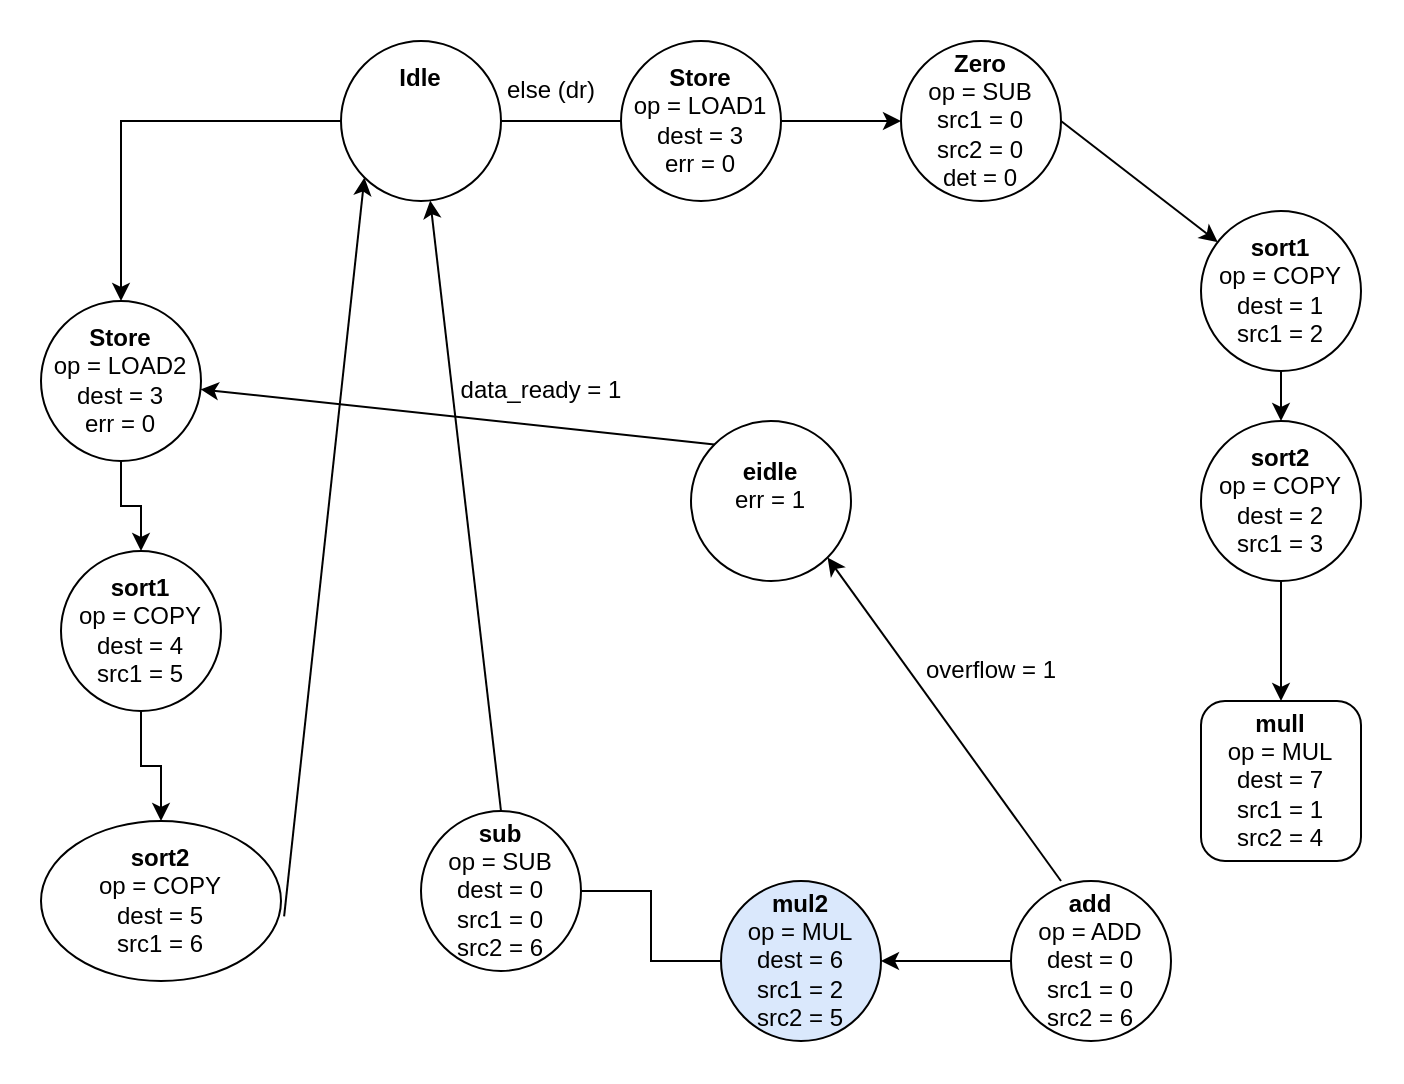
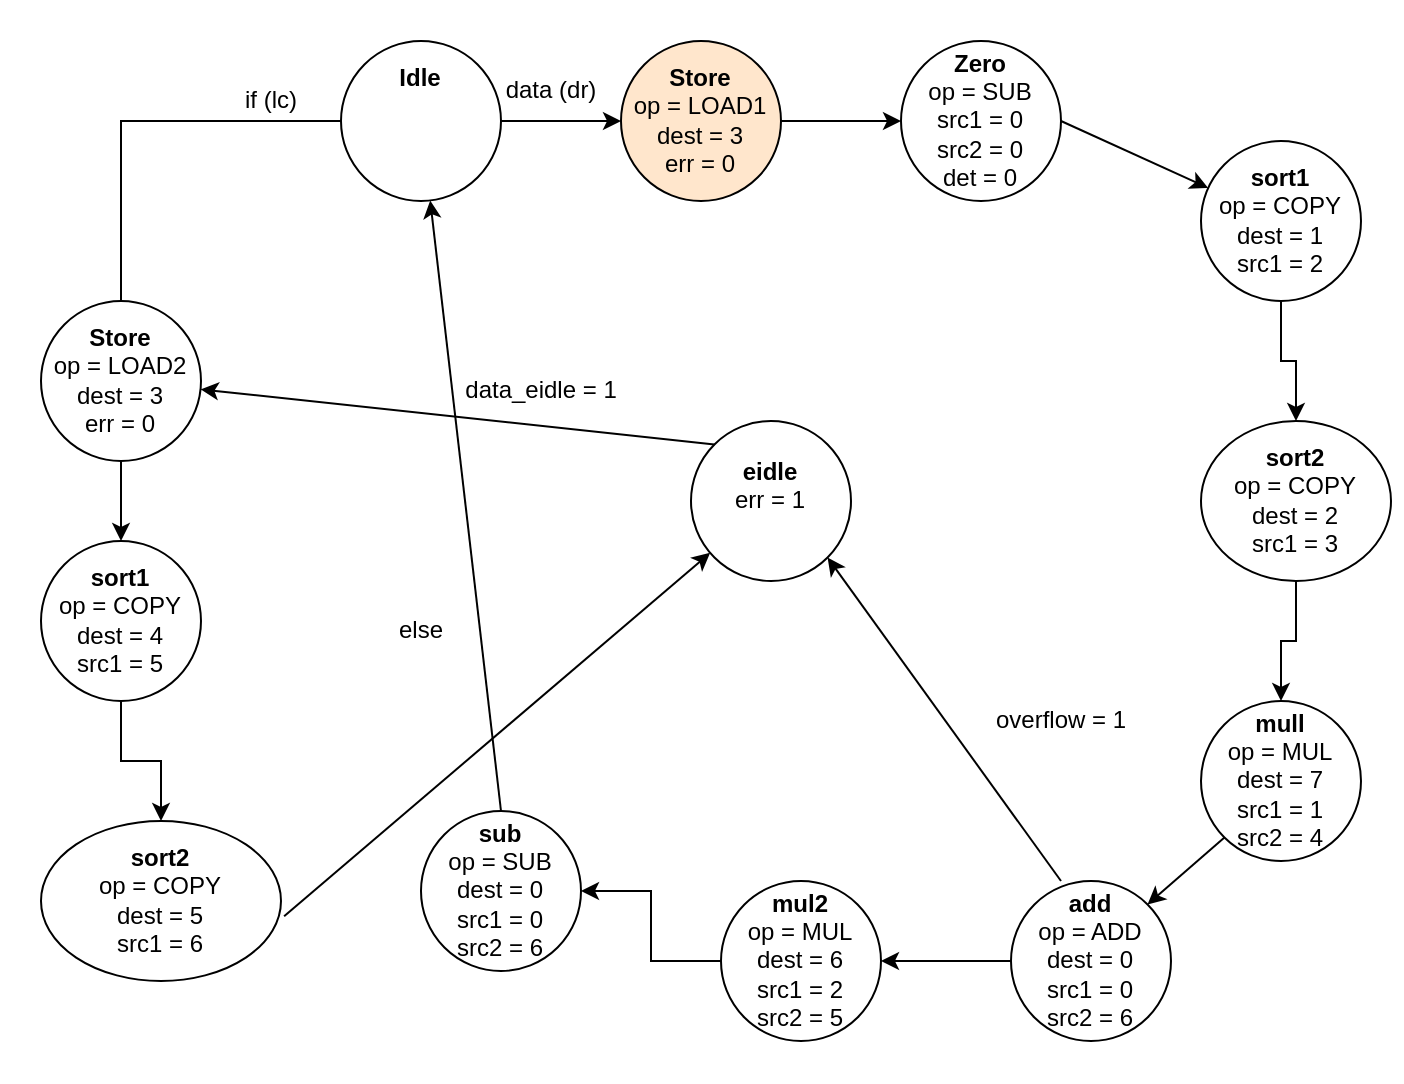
- <mxCell id="27" value="else (dr)" style="text;html=1;align=center;verticalAlign=middle;resizable=0;points=[];autosize=1;strokeColor=none;fillColor=none;" vertex="1" parent="1"><mxGeometry x="240" y="30" width="70" height="30" as="geometry" /></mxCell>
+ <mxCell id="27" value="data (dr)" style="text;html=1;align=center;verticalAlign=middle;resizable=0;points=[];autosize=1;strokeColor=none;fillColor=none;" vertex="1" parent="1"><mxGeometry x="240" y="30" width="70" height="30" as="geometry" /></mxCell>
+ <mxCell id="28" value="if (lc)" style="text;html=1;align=center;verticalAlign=middle;resizable=0;points=[];autosize=1;strokeColor=none;fillColor=none;" vertex="1" parent="1"><mxGeometry x="110" y="35" width="50" height="30" as="geometry" /></mxCell>
- <mxCell id="5" value="" style="endArrow=none;html=1;rounded=0;exitX=1;exitY=0.5;exitDx=0;exitDy=0;" edge="1" parent="1" target="6" source="4"><mxGeometry width="50" height="50" relative="1" as="geometry"><mxPoint x="270" y="140" as="sourcePoint" /><mxPoint x="340" y="140" as="targetPoint" /></mxGeometry></mxCell>
+ <mxCell id="5" value="" style="endArrow=classic;html=1;rounded=0;exitX=1;exitY=0.5;exitDx=0;exitDy=0;" edge="1" parent="1" target="6" source="4"><mxGeometry width="50" height="50" relative="1" as="geometry"><mxPoint x="270" y="140" as="sourcePoint" /><mxPoint x="340" y="140" as="targetPoint" /></mxGeometry></mxCell>
- <mxCell id="6" value="&lt;div&gt;&lt;b&gt;Store&lt;/b&gt;&lt;/div&gt;&lt;div&gt;op = LOAD1&lt;/div&gt;&lt;div&gt;dest = 3&lt;/div&gt;&lt;div&gt;err = 0&lt;br&gt;&lt;/div&gt;" style="ellipse;whiteSpace=wrap;html=1;aspect=fixed;" vertex="1" parent="1"><mxGeometry x="310" y="20" width="80" height="80" as="geometry" /></mxCell>
+ <mxCell id="6" value="&lt;div&gt;&lt;b&gt;Store&lt;/b&gt;&lt;/div&gt;&lt;div&gt;op = LOAD1&lt;/div&gt;&lt;div&gt;dest = 3&lt;/div&gt;&lt;div&gt;err = 0&lt;br&gt;&lt;/div&gt;" style="ellipse;whiteSpace=wrap;html=1;aspect=fixed;fillColor=#ffe6cc;" vertex="1" parent="1"><mxGeometry x="310" y="20" width="80" height="80" as="geometry" /></mxCell>
- <mxCell id="3" style="edgeStyle=orthogonalEdgeStyle;rounded=0;orthogonalLoop=1;jettySize=auto;html=1;entryX=0.5;entryY=0;entryDx=0;entryDy=0;" edge="1" parent="1" source="4" target="30"><mxGeometry relative="1" as="geometry"><mxPoint x="100" y="70" as="targetPoint" /></mxGeometry></mxCell>
+ <mxCell id="3" style="edgeStyle=orthogonalEdgeStyle;rounded=0;orthogonalLoop=1;jettySize=auto;html=1;entryX=0.5;entryY=0;entryDx=0;entryDy=0;endArrow=none;" edge="1" parent="1" source="4" target="30"><mxGeometry relative="1" as="geometry"><mxPoint x="100" y="70" as="targetPoint" /></mxGeometry></mxCell>
- <mxCell id="11" value="&lt;div&gt;&lt;b&gt;sort1&lt;/b&gt;&lt;/div&gt;&lt;div&gt;op = COPY&lt;br&gt;&lt;/div&gt;&lt;div&gt;dest = 1&lt;/div&gt;&lt;div&gt;src1 = 2&lt;br&gt;&lt;/div&gt;" style="ellipse;whiteSpace=wrap;html=1;aspect=fixed;" vertex="1" parent="1"><mxGeometry x="600" y="105" width="80" height="80" as="geometry" /></mxCell>
+ <mxCell id="11" value="&lt;div&gt;&lt;b&gt;sort1&lt;/b&gt;&lt;/div&gt;&lt;div&gt;op = COPY&lt;br&gt;&lt;/div&gt;&lt;div&gt;dest = 1&lt;/div&gt;&lt;div&gt;src1 = 2&lt;br&gt;&lt;/div&gt;" style="ellipse;whiteSpace=wrap;html=1;aspect=fixed;" vertex="1" parent="1"><mxGeometry x="600" y="70" width="80" height="80" as="geometry" /></mxCell>
- <mxCell id="23" value="data_ready = 1" style="text;html=1;align=center;verticalAlign=middle;resizable=0;points=[];autosize=1;strokeColor=none;fillColor=none;" vertex="1" parent="1"><mxGeometry x="220" y="180" width="100" height="30" as="geometry" /></mxCell>
+ <mxCell id="23" value="data_eidle = 1" style="text;html=1;align=center;verticalAlign=middle;resizable=0;points=[];autosize=1;strokeColor=none;fillColor=none;" vertex="1" parent="1"><mxGeometry x="220" y="180" width="100" height="30" as="geometry" /></mxCell>
- <mxCell id="13" value="&lt;div&gt;&lt;b&gt;sort2&lt;/b&gt;&lt;/div&gt;&lt;div&gt;op = COPY&lt;br&gt;&lt;/div&gt;&lt;div&gt;dest = 2&lt;br&gt;&lt;/div&gt;&lt;div&gt;src1 = 3&lt;br&gt;&lt;/div&gt;" style="ellipse;whiteSpace=wrap;html=1;aspect=fixed;" vertex="1" parent="1"><mxGeometry x="600" y="210" width="80" height="80" as="geometry" /></mxCell>
+ <mxCell id="13" value="&lt;div&gt;&lt;b&gt;sort2&lt;/b&gt;&lt;/div&gt;&lt;div&gt;op = COPY&lt;br&gt;&lt;/div&gt;&lt;div&gt;dest = 2&lt;br&gt;&lt;/div&gt;&lt;div&gt;src1 = 3&lt;br&gt;&lt;/div&gt;" style="ellipse;whiteSpace=wrap;html=1;aspect=fixed;" vertex="1" parent="1"><mxGeometry x="600" y="210" width="95" height="80" as="geometry" /></mxCell>
- <mxCell id="34" value="" style="endArrow=classic;html=1;rounded=0;exitX=1.013;exitY=0.596;exitDx=0;exitDy=0;exitPerimeter=0;entryX=0;entryY=1;entryDx=0;entryDy=0;" edge="1" parent="1" source="33" target="4"><mxGeometry width="50" height="50" relative="1" as="geometry"><mxPoint x="320" y="290" as="sourcePoint" /><mxPoint x="370" y="240" as="targetPoint" /></mxGeometry></mxCell>
+ <mxCell id="34" value="" style="endArrow=classic;html=1;rounded=0;exitX=1.013;exitY=0.596;exitDx=0;exitDy=0;exitPerimeter=0;" edge="1" parent="1" source="33" target="21"><mxGeometry width="50" height="50" relative="1" as="geometry"><mxPoint x="320" y="290" as="sourcePoint" /><mxPoint x="370" y="240" as="targetPoint" /></mxGeometry></mxCell>
- <mxCell id="32" value="&lt;div&gt;&lt;b&gt;sort1&lt;/b&gt;&lt;/div&gt;&lt;div&gt;op = COPY&lt;br&gt;&lt;/div&gt;&lt;div&gt;dest = 4&lt;br&gt;&lt;/div&gt;&lt;div&gt;src1 = 5&lt;br&gt;&lt;/div&gt;" style="ellipse;whiteSpace=wrap;html=1;aspect=fixed;" vertex="1" parent="1"><mxGeometry x="30" y="275" width="80" height="80" as="geometry" /></mxCell>
+ <mxCell id="32" value="&lt;div&gt;&lt;b&gt;sort1&lt;/b&gt;&lt;/div&gt;&lt;div&gt;op = COPY&lt;br&gt;&lt;/div&gt;&lt;div&gt;dest = 4&lt;br&gt;&lt;/div&gt;&lt;div&gt;src1 = 5&lt;br&gt;&lt;/div&gt;" style="ellipse;whiteSpace=wrap;html=1;aspect=fixed;" vertex="1" parent="1"><mxGeometry x="20" y="270" width="80" height="80" as="geometry" /></mxCell>
+ <mxCell id="26" value="else" style="text;html=1;align=center;verticalAlign=middle;resizable=0;points=[];autosize=1;strokeColor=none;fillColor=none;" vertex="1" parent="1"><mxGeometry x="185" y="300" width="50" height="30" as="geometry" /></mxCell>
- <mxCell id="25" value="overflow = 1" style="text;html=1;align=center;verticalAlign=middle;resizable=0;points=[];autosize=1;strokeColor=none;fillColor=none;" vertex="1" parent="1"><mxGeometry x="450" y="320" width="90" height="30" as="geometry" /></mxCell>
+ <mxCell id="25" value="overflow = 1" style="text;html=1;align=center;verticalAlign=middle;resizable=0;points=[];autosize=1;strokeColor=none;fillColor=none;" vertex="1" parent="1"><mxGeometry x="485" y="345" width="90" height="30" as="geometry" /></mxCell>
- <mxCell id="14" value="&lt;b&gt;mull&lt;/b&gt;&lt;div&gt;op = MUL&lt;/div&gt;&lt;div&gt;dest = 7&lt;br&gt;&lt;/div&gt;&lt;div&gt;src1 = 1&lt;/div&gt;&lt;div&gt;src2 = 4&lt;br&gt;&lt;/div&gt;" style="whiteSpace=wrap;html=1;aspect=fixed;rounded=1;" vertex="1" parent="1"><mxGeometry x="600" y="350" width="80" height="80" as="geometry" /></mxCell>
+ <mxCell id="14" value="&lt;b&gt;mull&lt;/b&gt;&lt;div&gt;op = MUL&lt;/div&gt;&lt;div&gt;dest = 7&lt;br&gt;&lt;/div&gt;&lt;div&gt;src1 = 1&lt;/div&gt;&lt;div&gt;src2 = 4&lt;br&gt;&lt;/div&gt;" style="ellipse;whiteSpace=wrap;html=1;aspect=fixed;" vertex="1" parent="1"><mxGeometry x="600" y="350" width="80" height="80" as="geometry" /></mxCell>
+ <mxCell id="20" value="" style="endArrow=classic;html=1;rounded=0;exitX=0;exitY=1;exitDx=0;exitDy=0;entryX=1;entryY=0;entryDx=0;entryDy=0;" edge="1" parent="1" source="14" target="16"><mxGeometry width="50" height="50" relative="1" as="geometry"><mxPoint x="540" y="70" as="sourcePoint" /><mxPoint x="613.585" y="103.448" as="targetPoint" /></mxGeometry></mxCell>
- <mxCell id="17" value="" style="edgeStyle=orthogonalEdgeStyle;rounded=0;orthogonalLoop=1;jettySize=auto;html=1;endArrow=none;" edge="1" parent="1" source="18" target="19"><mxGeometry relative="1" as="geometry" /></mxCell>
+ <mxCell id="17" value="" style="edgeStyle=orthogonalEdgeStyle;rounded=0;orthogonalLoop=1;jettySize=auto;html=1;" edge="1" parent="1" source="18" target="19"><mxGeometry relative="1" as="geometry" /></mxCell>
- <mxCell id="18" value="&lt;b&gt;mul2&lt;/b&gt;&lt;div&gt;op = MUL&lt;/div&gt;&lt;div&gt;dest = 6&lt;br&gt;&lt;/div&gt;&lt;div&gt;src1 = 2&lt;br&gt;&lt;/div&gt;&lt;div&gt;src2 = 5&lt;br&gt;&lt;/div&gt;" style="ellipse;whiteSpace=wrap;html=1;aspect=fixed;fillColor=#dae8fc;" vertex="1" parent="1"><mxGeometry x="360" y="440" width="80" height="80" as="geometry" /></mxCell>
+ <mxCell id="18" value="&lt;b&gt;mul2&lt;/b&gt;&lt;div&gt;op = MUL&lt;/div&gt;&lt;div&gt;dest = 6&lt;br&gt;&lt;/div&gt;&lt;div&gt;src1 = 2&lt;br&gt;&lt;/div&gt;&lt;div&gt;src2 = 5&lt;br&gt;&lt;/div&gt;" style="ellipse;whiteSpace=wrap;html=1;aspect=fixed;" vertex="1" parent="1"><mxGeometry x="360" y="440" width="80" height="80" as="geometry" /></mxCell>
